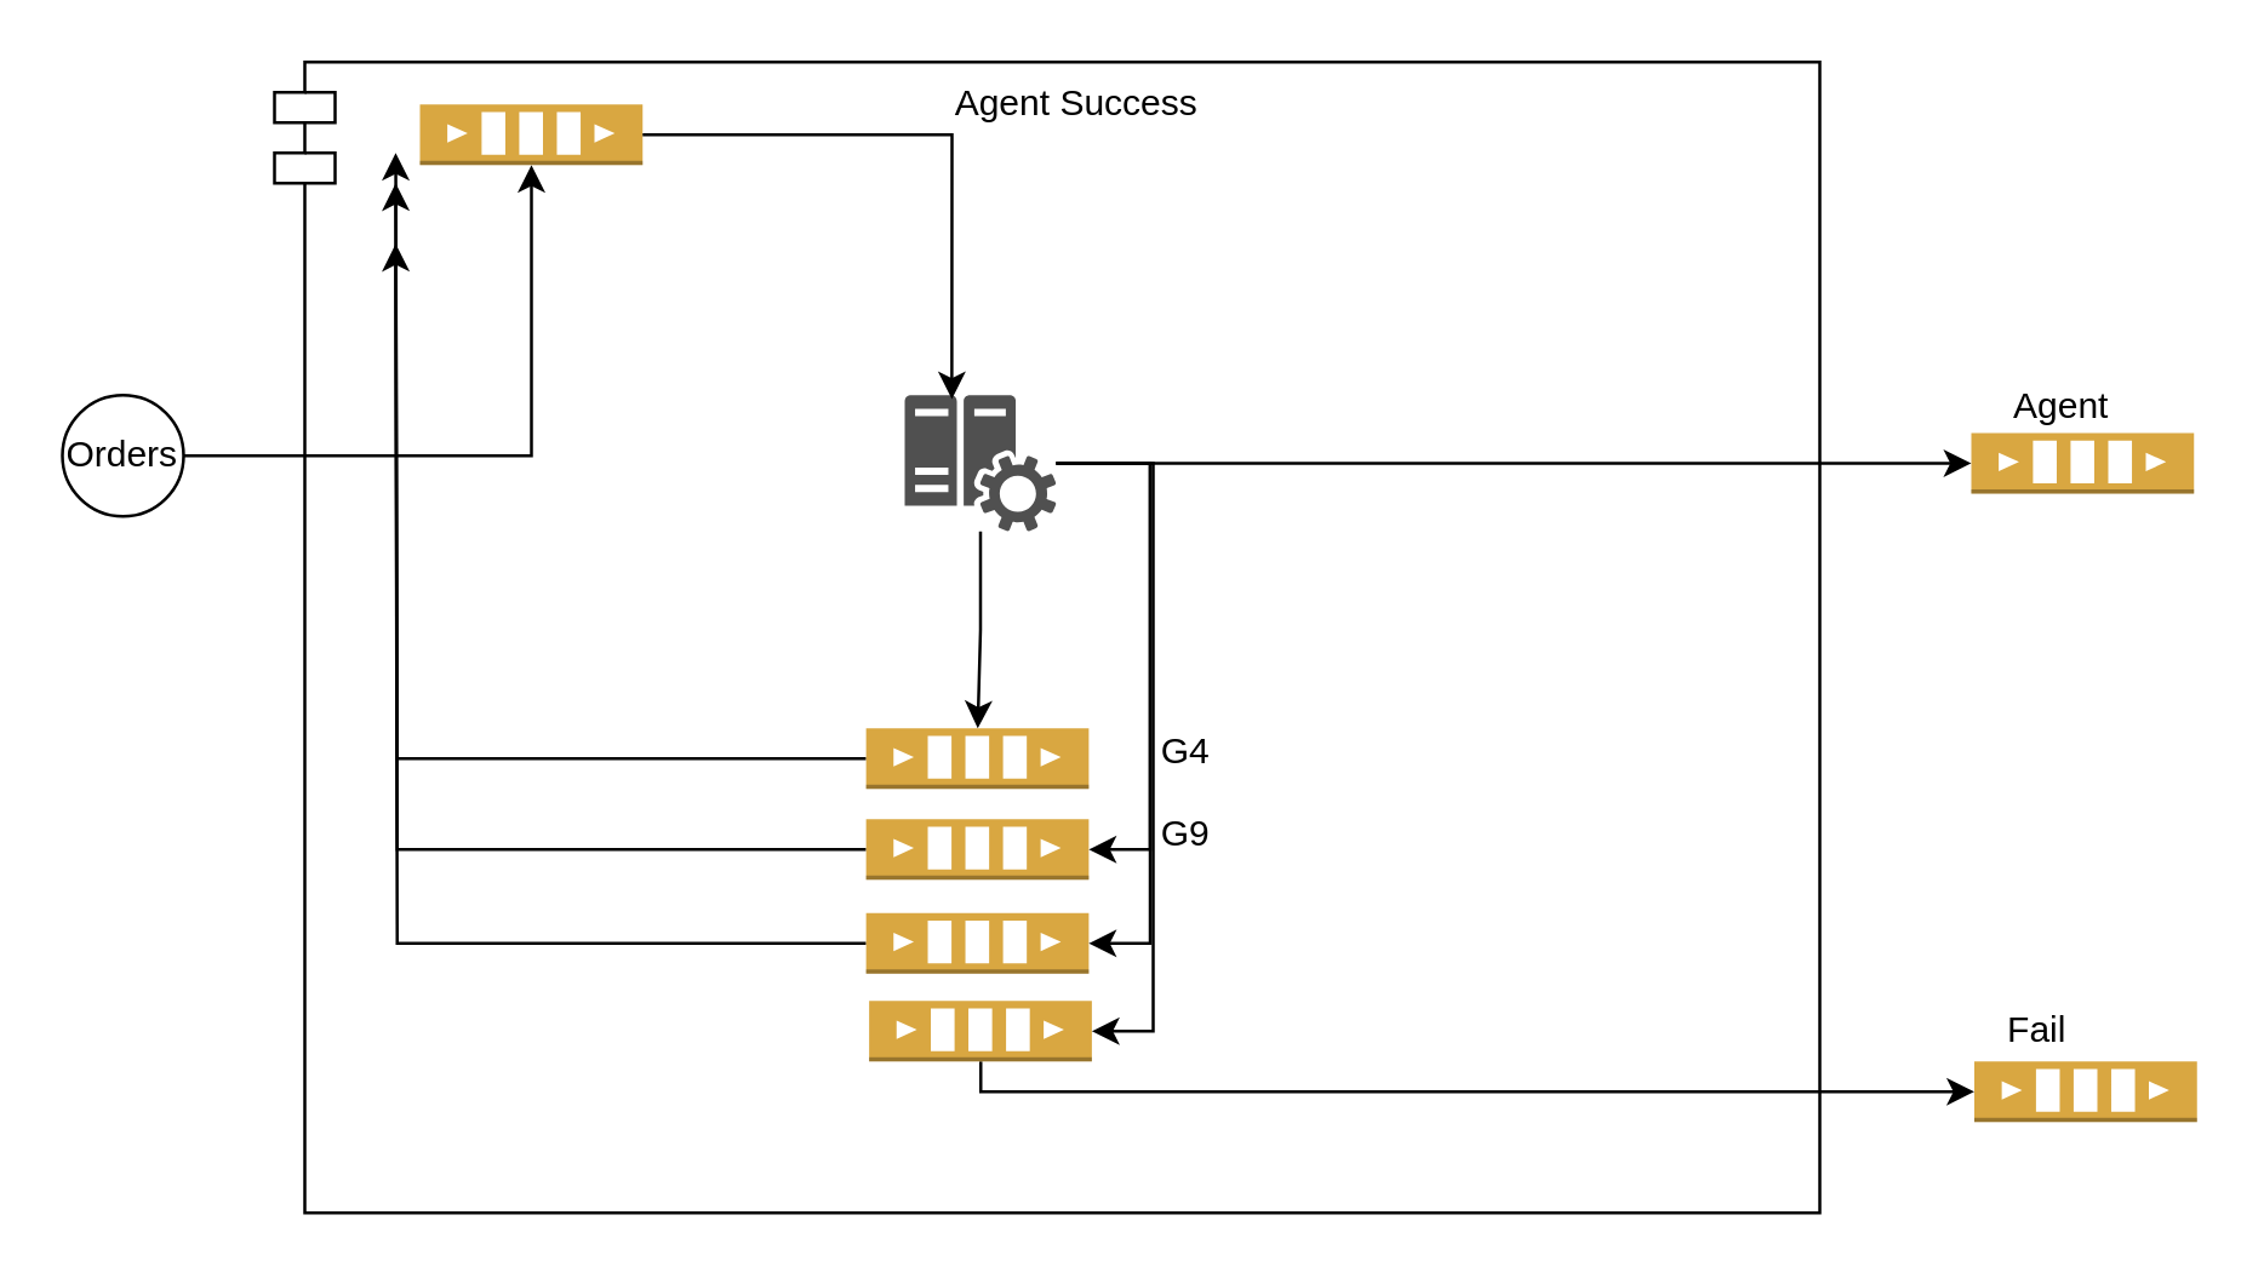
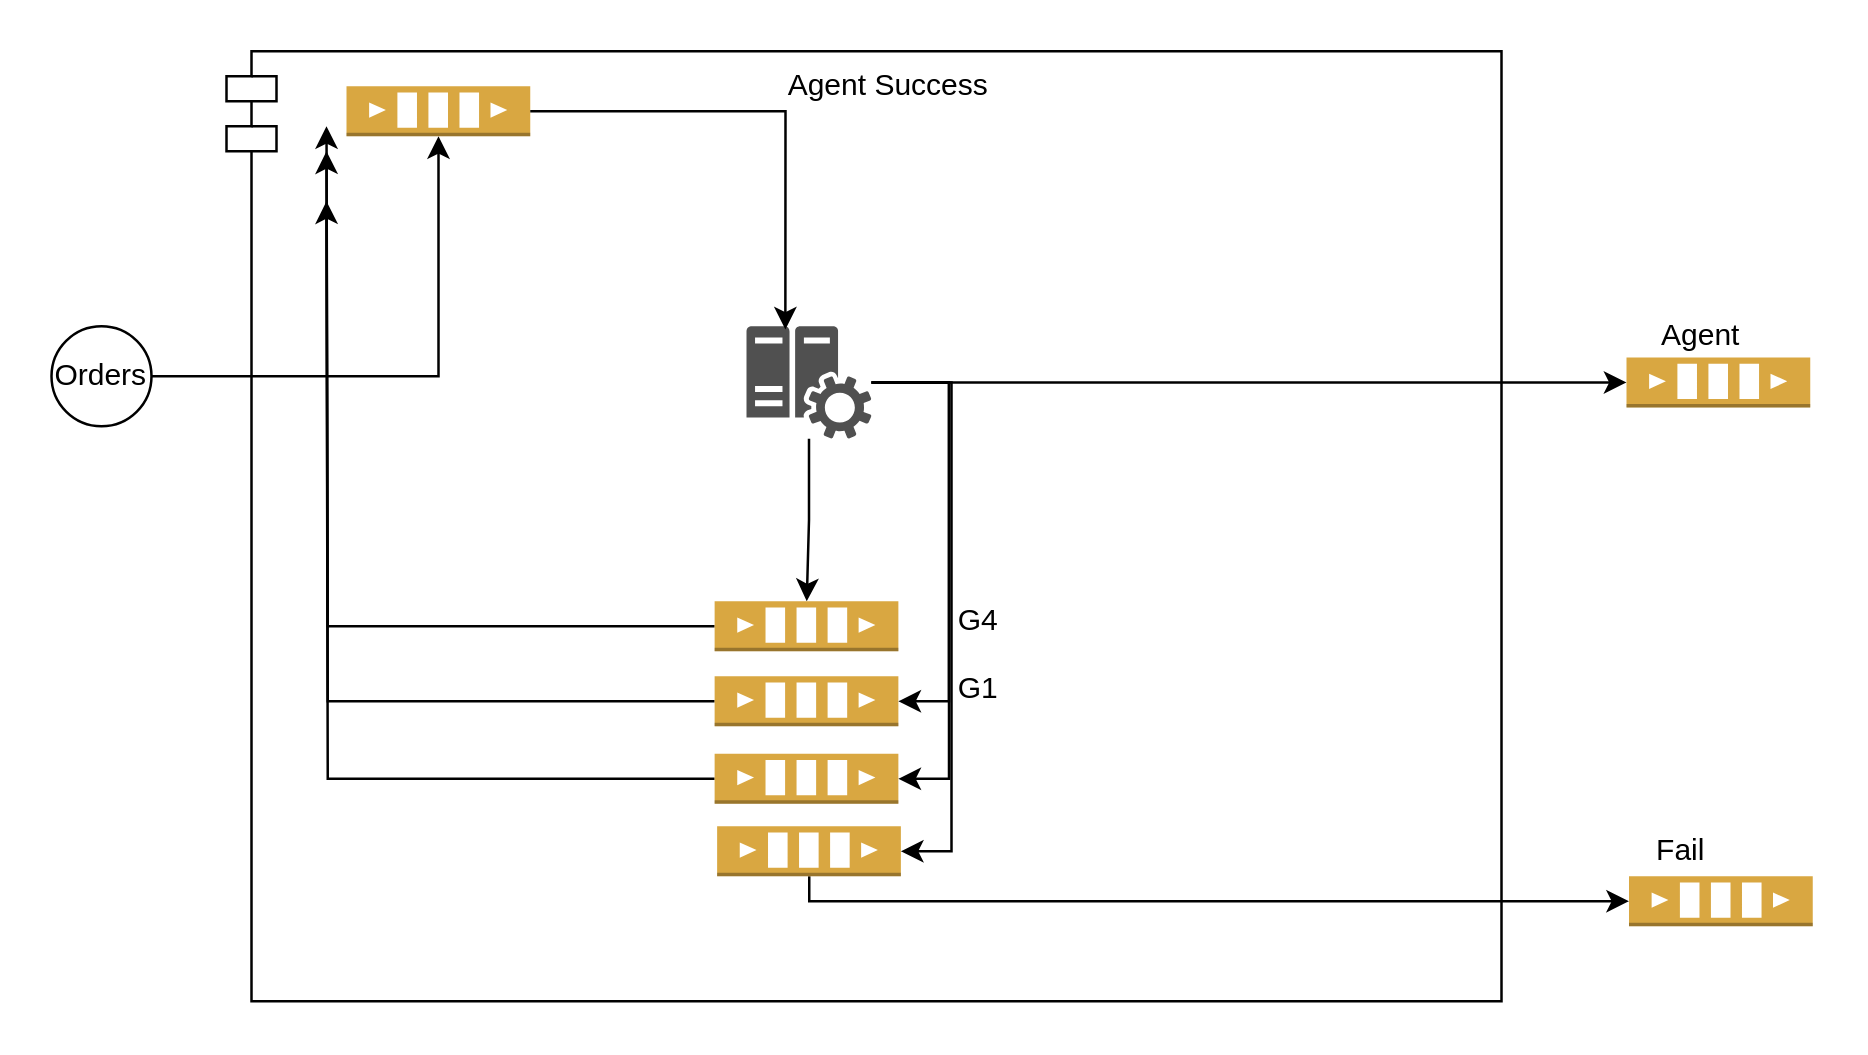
- <mxCell id="14" value="G9" style="text;html=1;align=center;verticalAlign=middle;whiteSpace=wrap;rounded=0;" parent="1" vertex="1"><mxGeometry x="378" y="260" width="26.25" height="30" as="geometry" /></mxCell>
+ <mxCell id="14" value="G1" style="text;html=1;align=center;verticalAlign=middle;whiteSpace=wrap;rounded=0;" parent="1" vertex="1"><mxGeometry x="378" y="260" width="26.25" height="30" as="geometry" /></mxCell>
